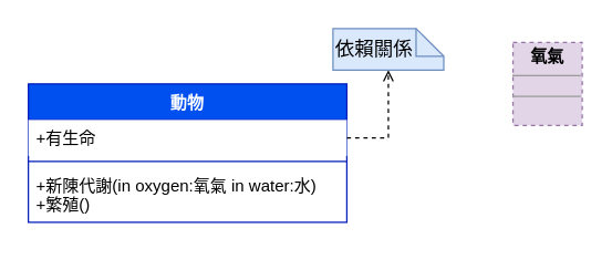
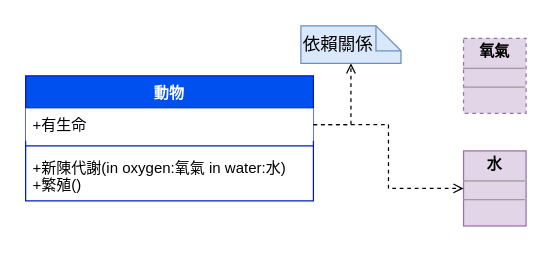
+ <mxCell id="9" style="edgeStyle=orthogonalEdgeStyle;rounded=0;orthogonalLoop=1;jettySize=auto;html=1;exitX=1;exitY=0.5;exitDx=0;exitDy=0;entryX=0;entryY=0.5;entryDx=0;entryDy=0;dashed=1;endArrow=open;endFill=0;" edge="1" parent="1" source="3" target="7"><mxGeometry relative="1" as="geometry" /></mxCell>
+ <mxCell id="7" value="&lt;p style=&quot;margin:0px;margin-top:4px;text-align:center;&quot;&gt;&lt;b&gt;水&lt;/b&gt;&lt;/p&gt;&lt;hr size=&quot;1&quot;&gt;&lt;div style=&quot;height:2px;&quot;&gt;&lt;/div&gt;&lt;hr size=&quot;1&quot;&gt;&lt;div style=&quot;height:2px;&quot;&gt;&lt;/div&gt;" style="verticalAlign=top;align=left;overflow=fill;fontSize=12;fontFamily=Helvetica;html=1;whiteSpace=wrap;fillColor=#e1d5e7;strokeColor=#9673a6;" vertex="1" parent="1"><mxGeometry x="370" y="120" width="50" height="60" as="geometry" /></mxCell>
